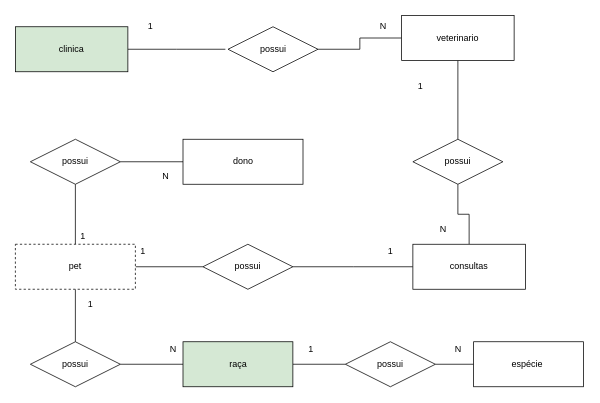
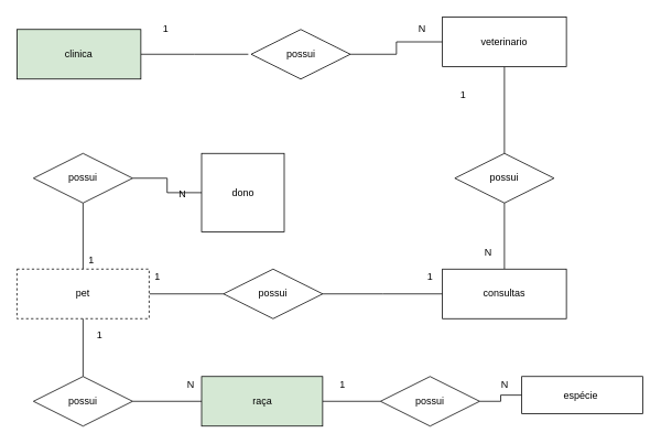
- <mxCell id="26" value="dono" style="whiteSpace=wrap;html=1;align=center;" vertex="1" parent="1"><mxGeometry x="243.5" y="185" width="160" height="60" as="geometry" /></mxCell>
+ <mxCell id="26" value="dono" style="whiteSpace=wrap;html=1;align=center;" vertex="1" parent="1"><mxGeometry x="243.5" y="185" width="100" height="95" as="geometry" /></mxCell>
- <mxCell id="11" value="consultas" style="whiteSpace=wrap;html=1;align=center;" vertex="1" parent="1"><mxGeometry x="550" y="325" width="150" height="60" as="geometry" /></mxCell>
+ <mxCell id="11" value="consultas" style="whiteSpace=wrap;html=1;align=center;" vertex="1" parent="1"><mxGeometry x="535" y="325" width="150" height="60" as="geometry" /></mxCell>
- <mxCell id="23" value="espécie&amp;nbsp;" style="whiteSpace=wrap;html=1;align=center;" vertex="1" parent="1"><mxGeometry x="631" y="455" width="146.5" height="60" as="geometry" /></mxCell>
+ <mxCell id="23" value="espécie&amp;nbsp;" style="whiteSpace=wrap;html=1;align=center;" vertex="1" parent="1"><mxGeometry x="631" y="455" width="146.5" height="45" as="geometry" /></mxCell>
